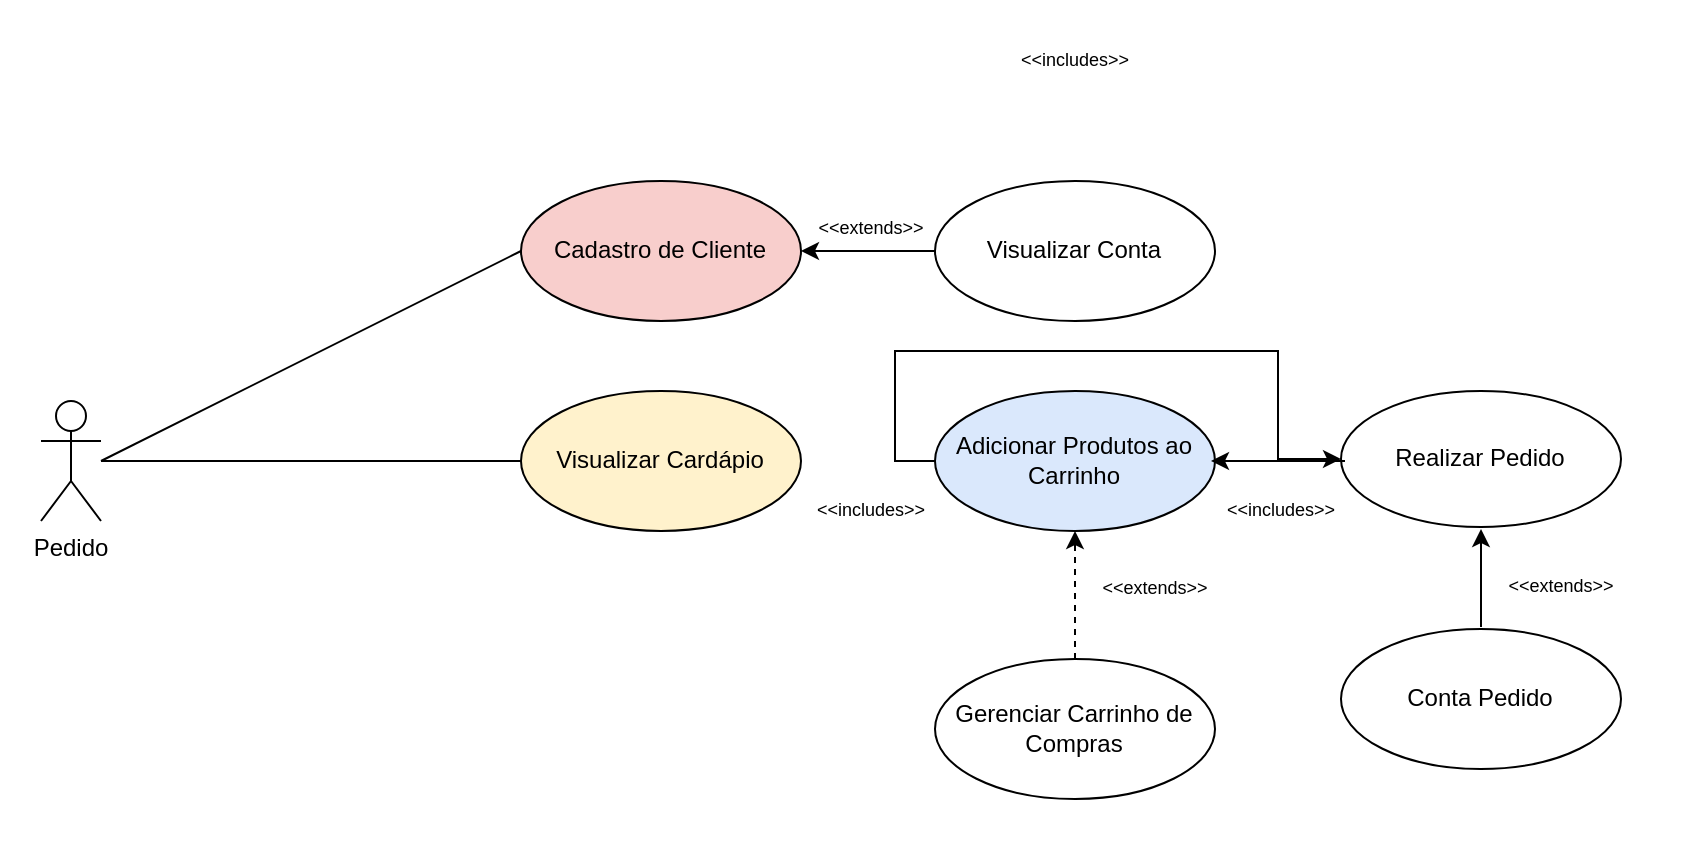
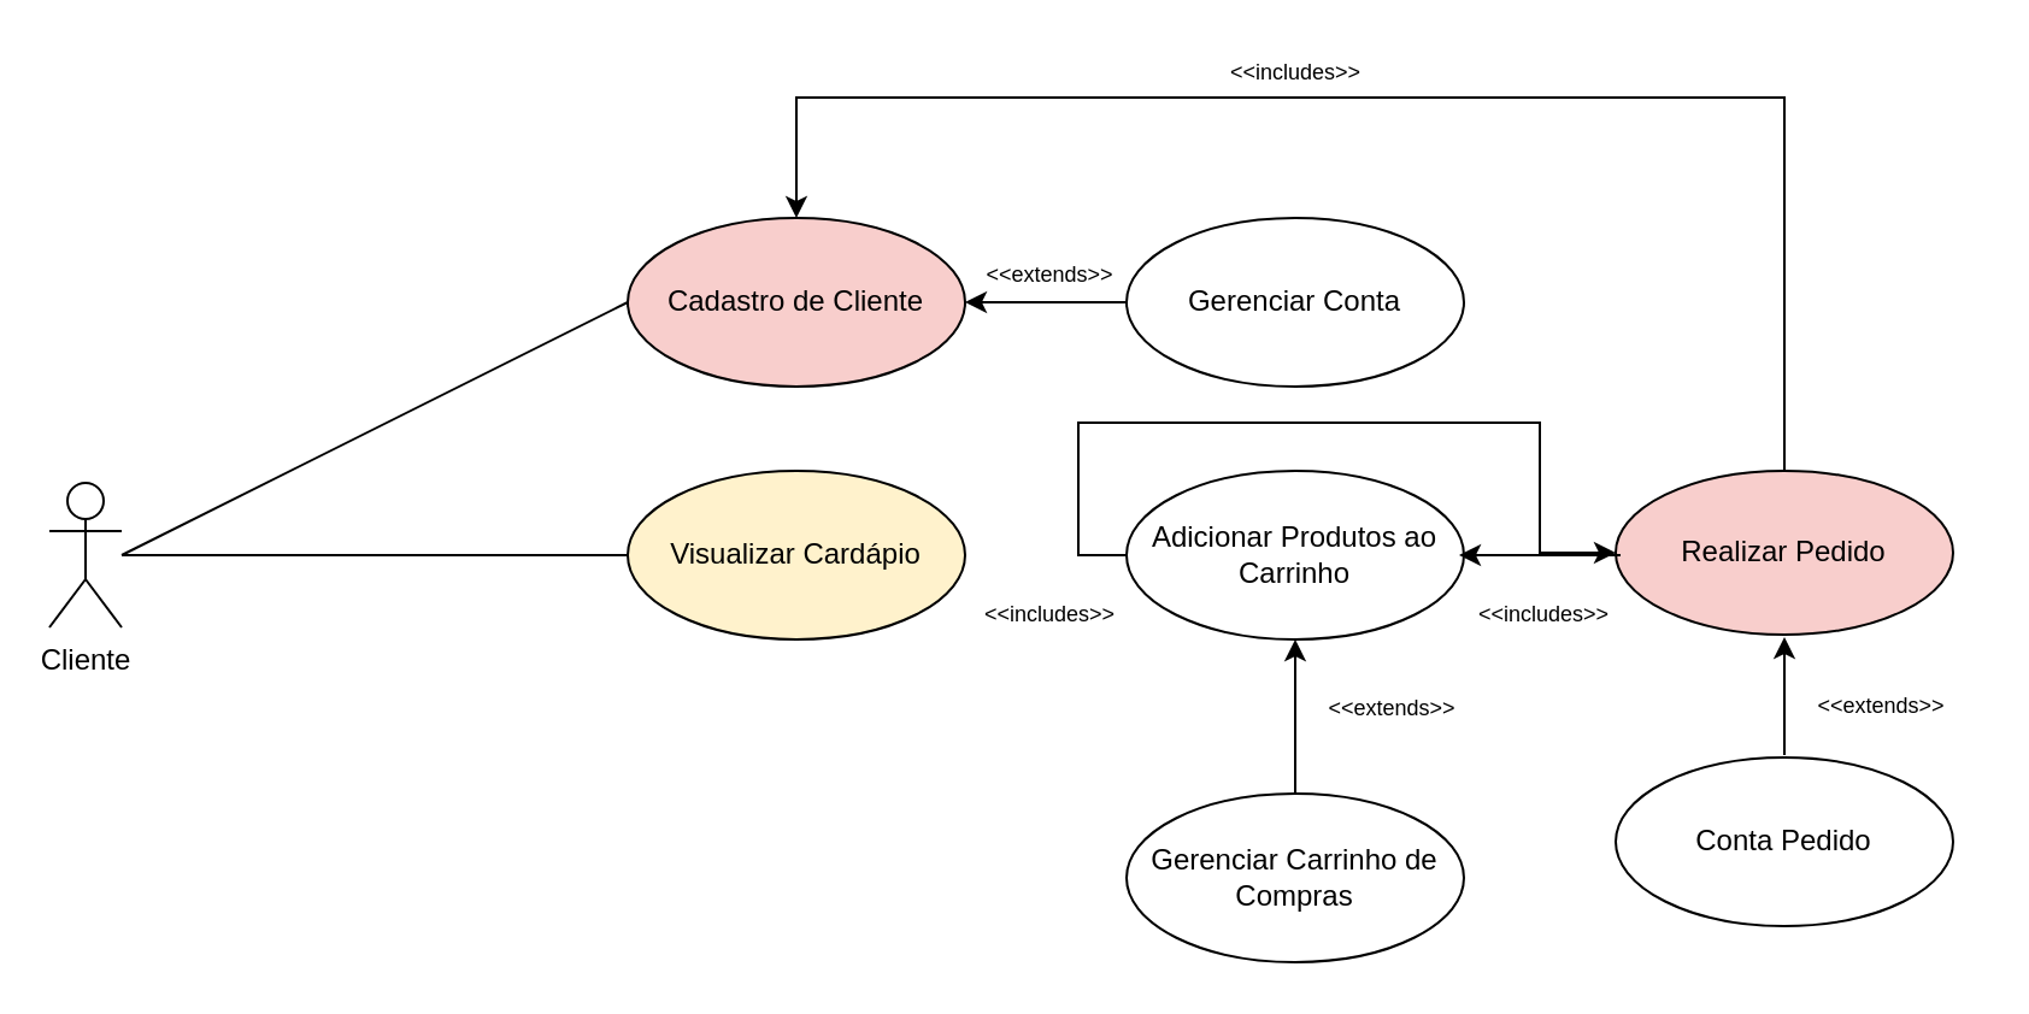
+ <mxCell id="22" style="edgeStyle=orthogonalEdgeStyle;rounded=0;orthogonalLoop=1;jettySize=auto;html=1;exitX=0.5;exitY=0;exitDx=0;exitDy=0;entryX=0.5;entryY=0;entryDx=0;entryDy=0;" edge="1" parent="1" source="9" target="3"><mxGeometry relative="1" as="geometry"><mxPoint x="722" y="160" as="sourcePoint" /><mxPoint x="330" y="40" as="targetPoint" /><Array as="points"><mxPoint x="740" y="40" /><mxPoint x="330" y="40" /></Array></mxGeometry></mxCell>
- <mxCell id="11" value="Visualizar Conta" style="ellipse;whiteSpace=wrap;html=1;" vertex="1" parent="1"><mxGeometry x="467" y="90" width="140" height="70" as="geometry" /></mxCell>
+ <mxCell id="11" value="Gerenciar Conta" style="ellipse;whiteSpace=wrap;html=1;" vertex="1" parent="1"><mxGeometry x="467" y="90" width="140" height="70" as="geometry" /></mxCell>
- <mxCell id="9" value="Realizar Pedido" style="ellipse;whiteSpace=wrap;html=1;" vertex="1" parent="1"><mxGeometry x="670" y="195" width="140" height="68" as="geometry" /></mxCell>
+ <mxCell id="9" value="Realizar Pedido" style="ellipse;whiteSpace=wrap;html=1;fillColor=#f8cecc;" vertex="1" parent="1"><mxGeometry x="670" y="195" width="140" height="68" as="geometry" /></mxCell>
- <mxCell id="6" value="Adicionar Produtos ao Carrinho" style="ellipse;whiteSpace=wrap;html=1;fillColor=#dae8fc;" vertex="1" parent="1"><mxGeometry x="467" y="195" width="140" height="70" as="geometry" /></mxCell>
+ <mxCell id="6" value="Adicionar Produtos ao Carrinho" style="ellipse;whiteSpace=wrap;html=1;" vertex="1" parent="1"><mxGeometry x="467" y="195" width="140" height="70" as="geometry" /></mxCell>
- <mxCell id="2" value="Pedido" style="shape=umlActor;verticalLabelPosition=bottom;verticalAlign=top;html=1;" vertex="1" parent="1"><mxGeometry x="20" y="200" width="30" height="60" as="geometry" /></mxCell>
+ <mxCell id="2" value="Cliente" style="shape=umlActor;verticalLabelPosition=bottom;verticalAlign=top;html=1;" vertex="1" parent="1"><mxGeometry x="20" y="200" width="30" height="60" as="geometry" /></mxCell>
- <mxCell id="14" style="edgeStyle=orthogonalEdgeStyle;rounded=0;orthogonalLoop=1;jettySize=auto;html=1;exitX=0.5;exitY=0;exitDx=0;exitDy=0;entryX=0.5;entryY=1;entryDx=0;entryDy=0;dashed=1;" edge="1" parent="1" source="13" target="6"><mxGeometry relative="1" as="geometry"><mxPoint x="477" y="240" as="sourcePoint" /><mxPoint x="410" y="240" as="targetPoint" /></mxGeometry></mxCell>
+ <mxCell id="14" style="edgeStyle=orthogonalEdgeStyle;rounded=0;orthogonalLoop=1;jettySize=auto;html=1;exitX=0.5;exitY=0;exitDx=0;exitDy=0;entryX=0.5;entryY=1;entryDx=0;entryDy=0;" edge="1" parent="1" source="13" target="6"><mxGeometry relative="1" as="geometry"><mxPoint x="477" y="240" as="sourcePoint" /><mxPoint x="410" y="240" as="targetPoint" /></mxGeometry></mxCell>
